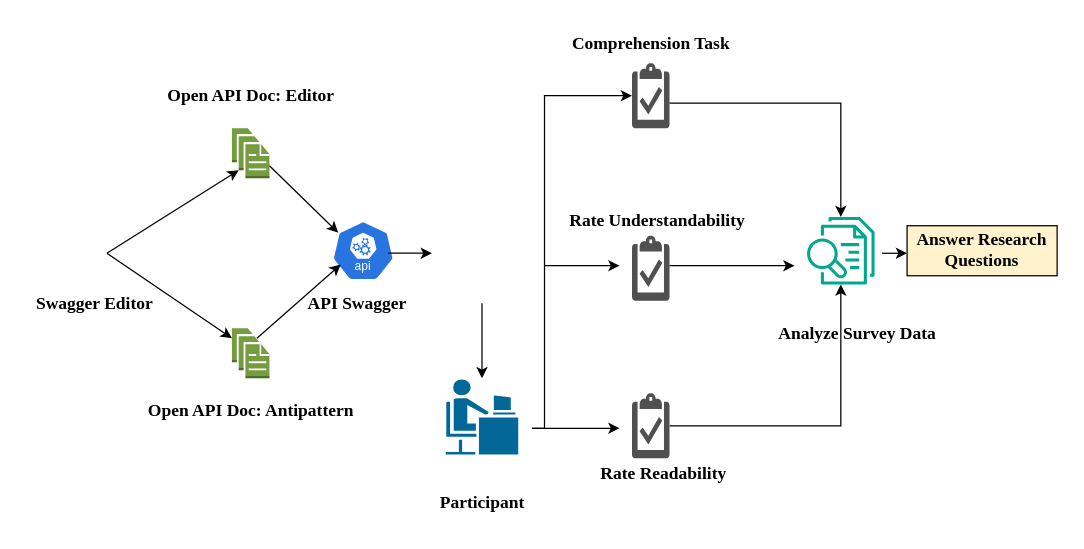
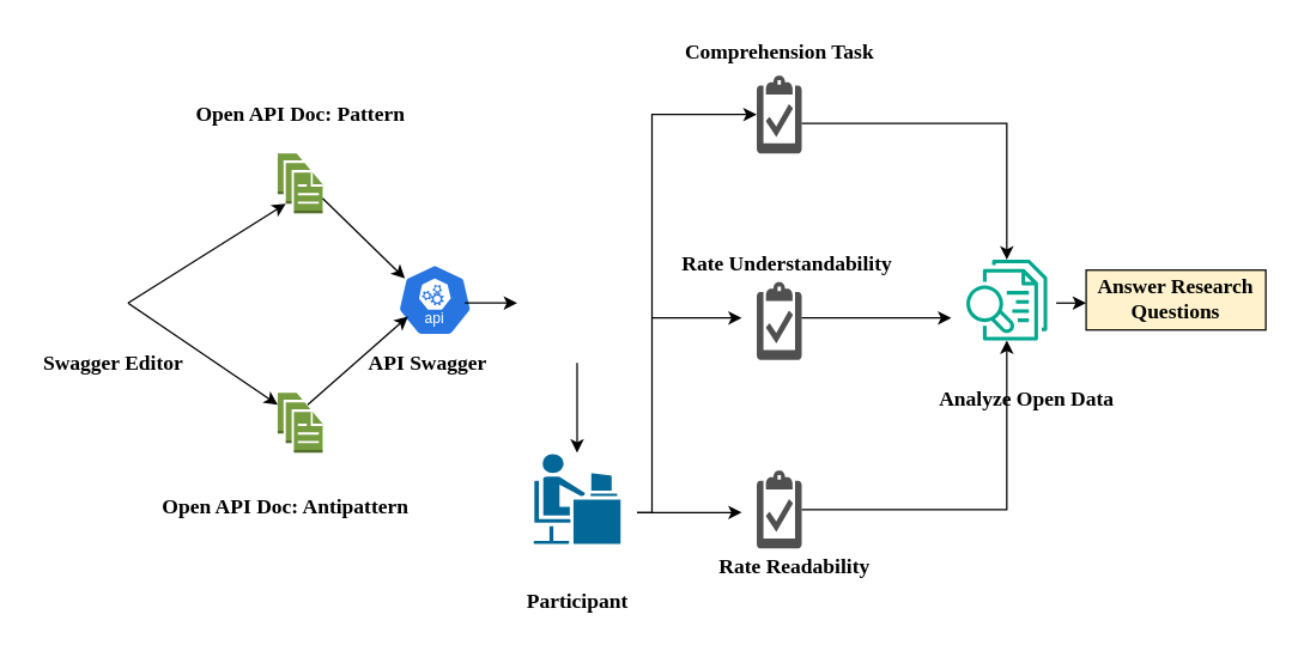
- <mxCell id="16" value="Open API Doc: Editor" style="text;html=1;align=center;verticalAlign=middle;resizable=0;points=[];autosize=1;strokeColor=none;fillColor=none;fontFamily=Times New Roman;fontSize=14;fontStyle=1" vertex="1" parent="1"><mxGeometry x="125" y="62" width="150" height="30" as="geometry" /></mxCell>
+ <mxCell id="16" value="Open API Doc: Pattern" style="text;html=1;align=center;verticalAlign=middle;resizable=0;points=[];autosize=1;strokeColor=none;fillColor=none;fontFamily=Times New Roman;fontSize=14;fontStyle=1" vertex="1" parent="1"><mxGeometry x="125" y="62" width="150" height="30" as="geometry" /></mxCell>
- <mxCell id="22" value="Analyze Survey Data" style="text;html=1;align=center;verticalAlign=middle;resizable=0;points=[];autosize=1;strokeColor=none;fillColor=none;fontFamily=Times New Roman;fontSize=14;fontStyle=1" vertex="1" parent="1"><mxGeometry x="615" y="252" width="140" height="30" as="geometry" /></mxCell>
+ <mxCell id="22" value="Analyze Open Data" style="text;html=1;align=center;verticalAlign=middle;resizable=0;points=[];autosize=1;strokeColor=none;fillColor=none;fontFamily=Times New Roman;fontSize=14;fontStyle=1" vertex="1" parent="1"><mxGeometry x="615" y="252" width="140" height="30" as="geometry" /></mxCell>
- <mxCell id="15" value="Open API Doc: Antipattern" style="text;html=1;align=center;verticalAlign=middle;resizable=0;points=[];autosize=1;strokeColor=none;fillColor=none;fontFamily=Times New Roman;fontSize=14;fontStyle=1" vertex="1" parent="1"><mxGeometry x="110" y="314" width="180" height="30" as="geometry" /></mxCell>
+ <mxCell id="15" value="Open API Doc: Antipattern" style="text;html=1;align=center;verticalAlign=middle;resizable=0;points=[];autosize=1;strokeColor=none;fillColor=none;fontFamily=Times New Roman;fontSize=14;fontStyle=1" vertex="1" parent="1"><mxGeometry x="100" y="324" width="180" height="30" as="geometry" /></mxCell>
